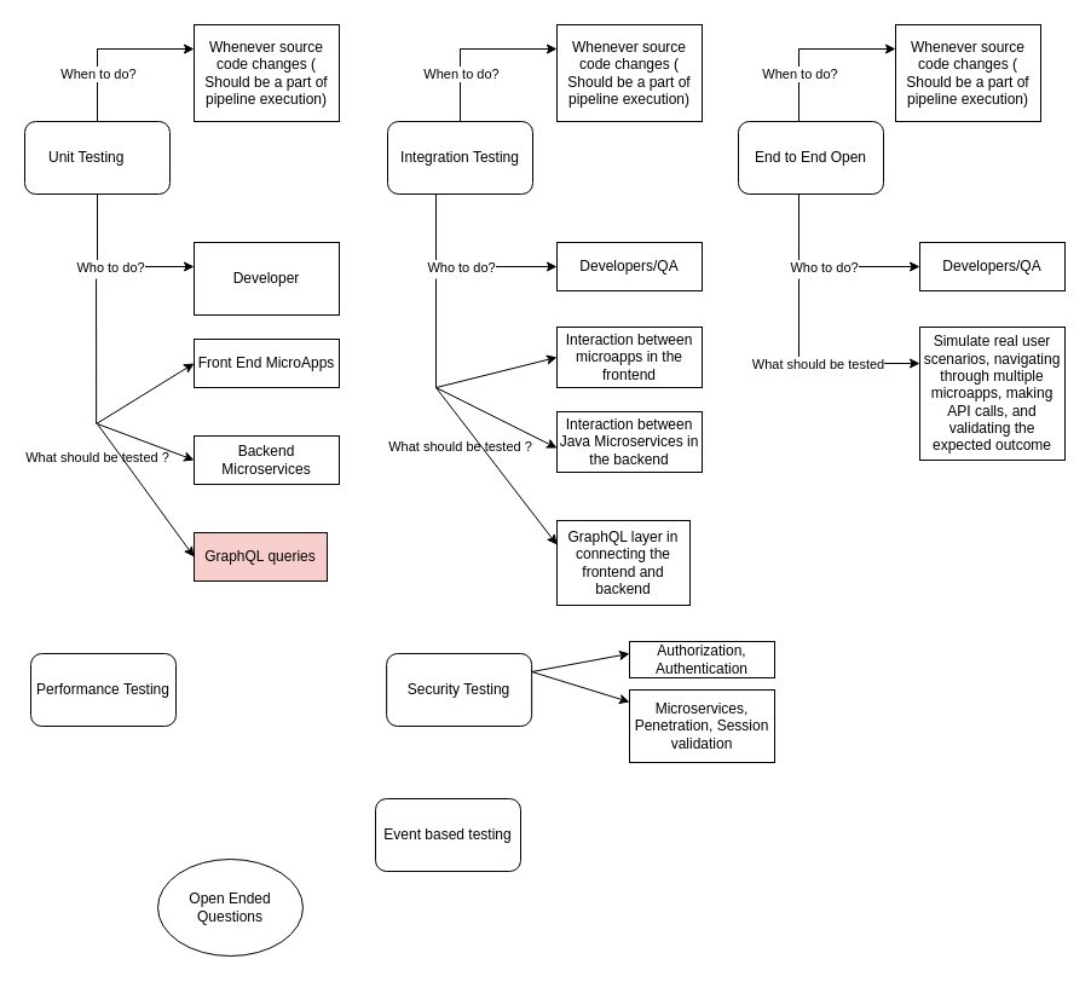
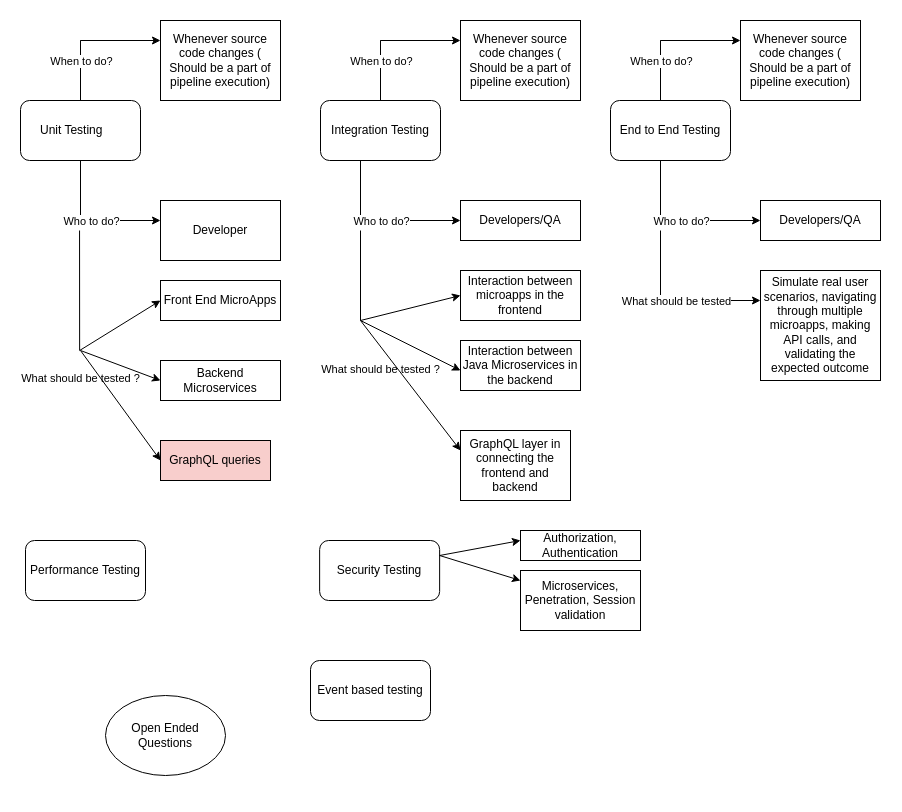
- <mxCell id="4" value="End to End Open" style="rounded=1;whiteSpace=wrap;html=1;" vertex="1" parent="1"><mxGeometry x="610" y="100" width="120" height="60" as="geometry" /></mxCell>
+ <mxCell id="4" value="End to End Testing" style="rounded=1;whiteSpace=wrap;html=1;" vertex="1" parent="1"><mxGeometry x="610" y="100" width="120" height="60" as="geometry" /></mxCell>
- <mxCell id="44" value="Open Ended Questions" style="ellipse;whiteSpace=wrap;html=1;" vertex="1" parent="1"><mxGeometry x="130" y="710" width="120" height="80" as="geometry" /></mxCell>
+ <mxCell id="44" value="Open Ended Questions" style="ellipse;whiteSpace=wrap;html=1;" vertex="1" parent="1"><mxGeometry x="105" y="695" width="120" height="80" as="geometry" /></mxCell>
